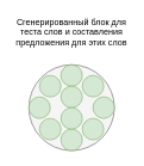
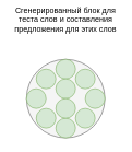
- <mxCell id="13" value="Сгенерированный блок для теста слов и составления предложения для этих слов" style="text;html=1;strokeColor=none;fillColor=none;align=center;verticalAlign=middle;whiteSpace=wrap;rounded=0;" vertex="1" parent="1"><mxGeometry x="20" y="20" width="160" height="50" as="geometry" /></mxCell>
+ <mxCell id="13" value="Сгенерированный блок для теста слов и составления предложения для этих слов" style="text;html=1;strokeColor=none;fillColor=none;align=center;verticalAlign=middle;whiteSpace=wrap;rounded=0;" vertex="1" parent="1"><mxGeometry x="20" y="5" width="160" height="50" as="geometry" /></mxCell>
